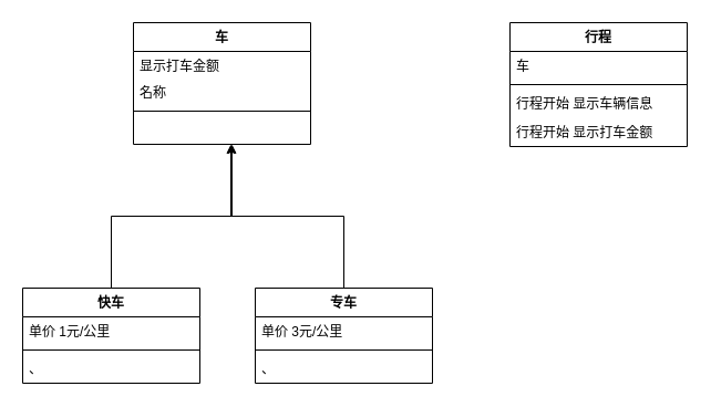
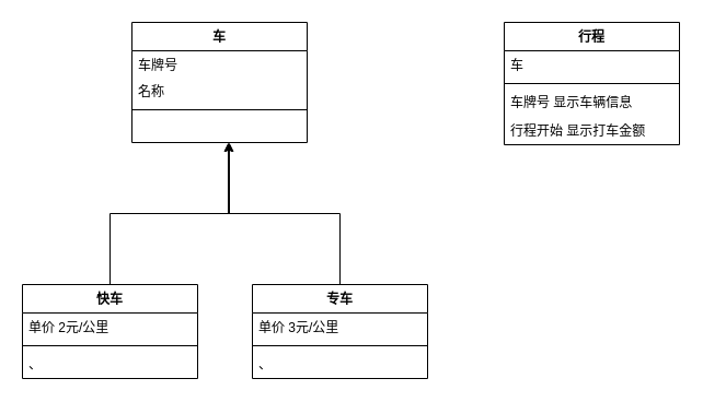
- <mxCell id="3" value="显示打车金额" style="text;strokeColor=none;fillColor=none;align=left;verticalAlign=top;spacingLeft=4;spacingRight=4;overflow=hidden;rotatable=0;points=[[0,0.5],[1,0.5]];portConstraint=eastwest;" vertex="1" parent="2"><mxGeometry y="26" width="160" height="24" as="geometry" /></mxCell>
+ <mxCell id="3" value="车牌号" style="text;strokeColor=none;fillColor=none;align=left;verticalAlign=top;spacingLeft=4;spacingRight=4;overflow=hidden;rotatable=0;points=[[0,0.5],[1,0.5]];portConstraint=eastwest;" vertex="1" parent="2"><mxGeometry y="26" width="160" height="24" as="geometry" /></mxCell>
- <mxCell id="20" value="行程开始 显示车辆信息" style="text;strokeColor=none;fillColor=none;align=left;verticalAlign=top;spacingLeft=4;spacingRight=4;overflow=hidden;rotatable=0;points=[[0,0.5],[1,0.5]];portConstraint=eastwest;" vertex="1" parent="17"><mxGeometry y="60" width="160" height="26" as="geometry" /></mxCell>
+ <mxCell id="20" value="车牌号 显示车辆信息" style="text;strokeColor=none;fillColor=none;align=left;verticalAlign=top;spacingLeft=4;spacingRight=4;overflow=hidden;rotatable=0;points=[[0,0.5],[1,0.5]];portConstraint=eastwest;" vertex="1" parent="17"><mxGeometry y="60" width="160" height="26" as="geometry" /></mxCell>
- <mxCell id="9" value="单价 1元/公里" style="text;strokeColor=none;fillColor=none;align=left;verticalAlign=top;spacingLeft=4;spacingRight=4;overflow=hidden;rotatable=0;points=[[0,0.5],[1,0.5]];portConstraint=eastwest;" vertex="1" parent="8"><mxGeometry y="26" width="160" height="26" as="geometry" /></mxCell>
+ <mxCell id="9" value="单价 2元/公里" style="text;strokeColor=none;fillColor=none;align=left;verticalAlign=top;spacingLeft=4;spacingRight=4;overflow=hidden;rotatable=0;points=[[0,0.5],[1,0.5]];portConstraint=eastwest;" vertex="1" parent="8"><mxGeometry y="26" width="160" height="26" as="geometry" /></mxCell>
